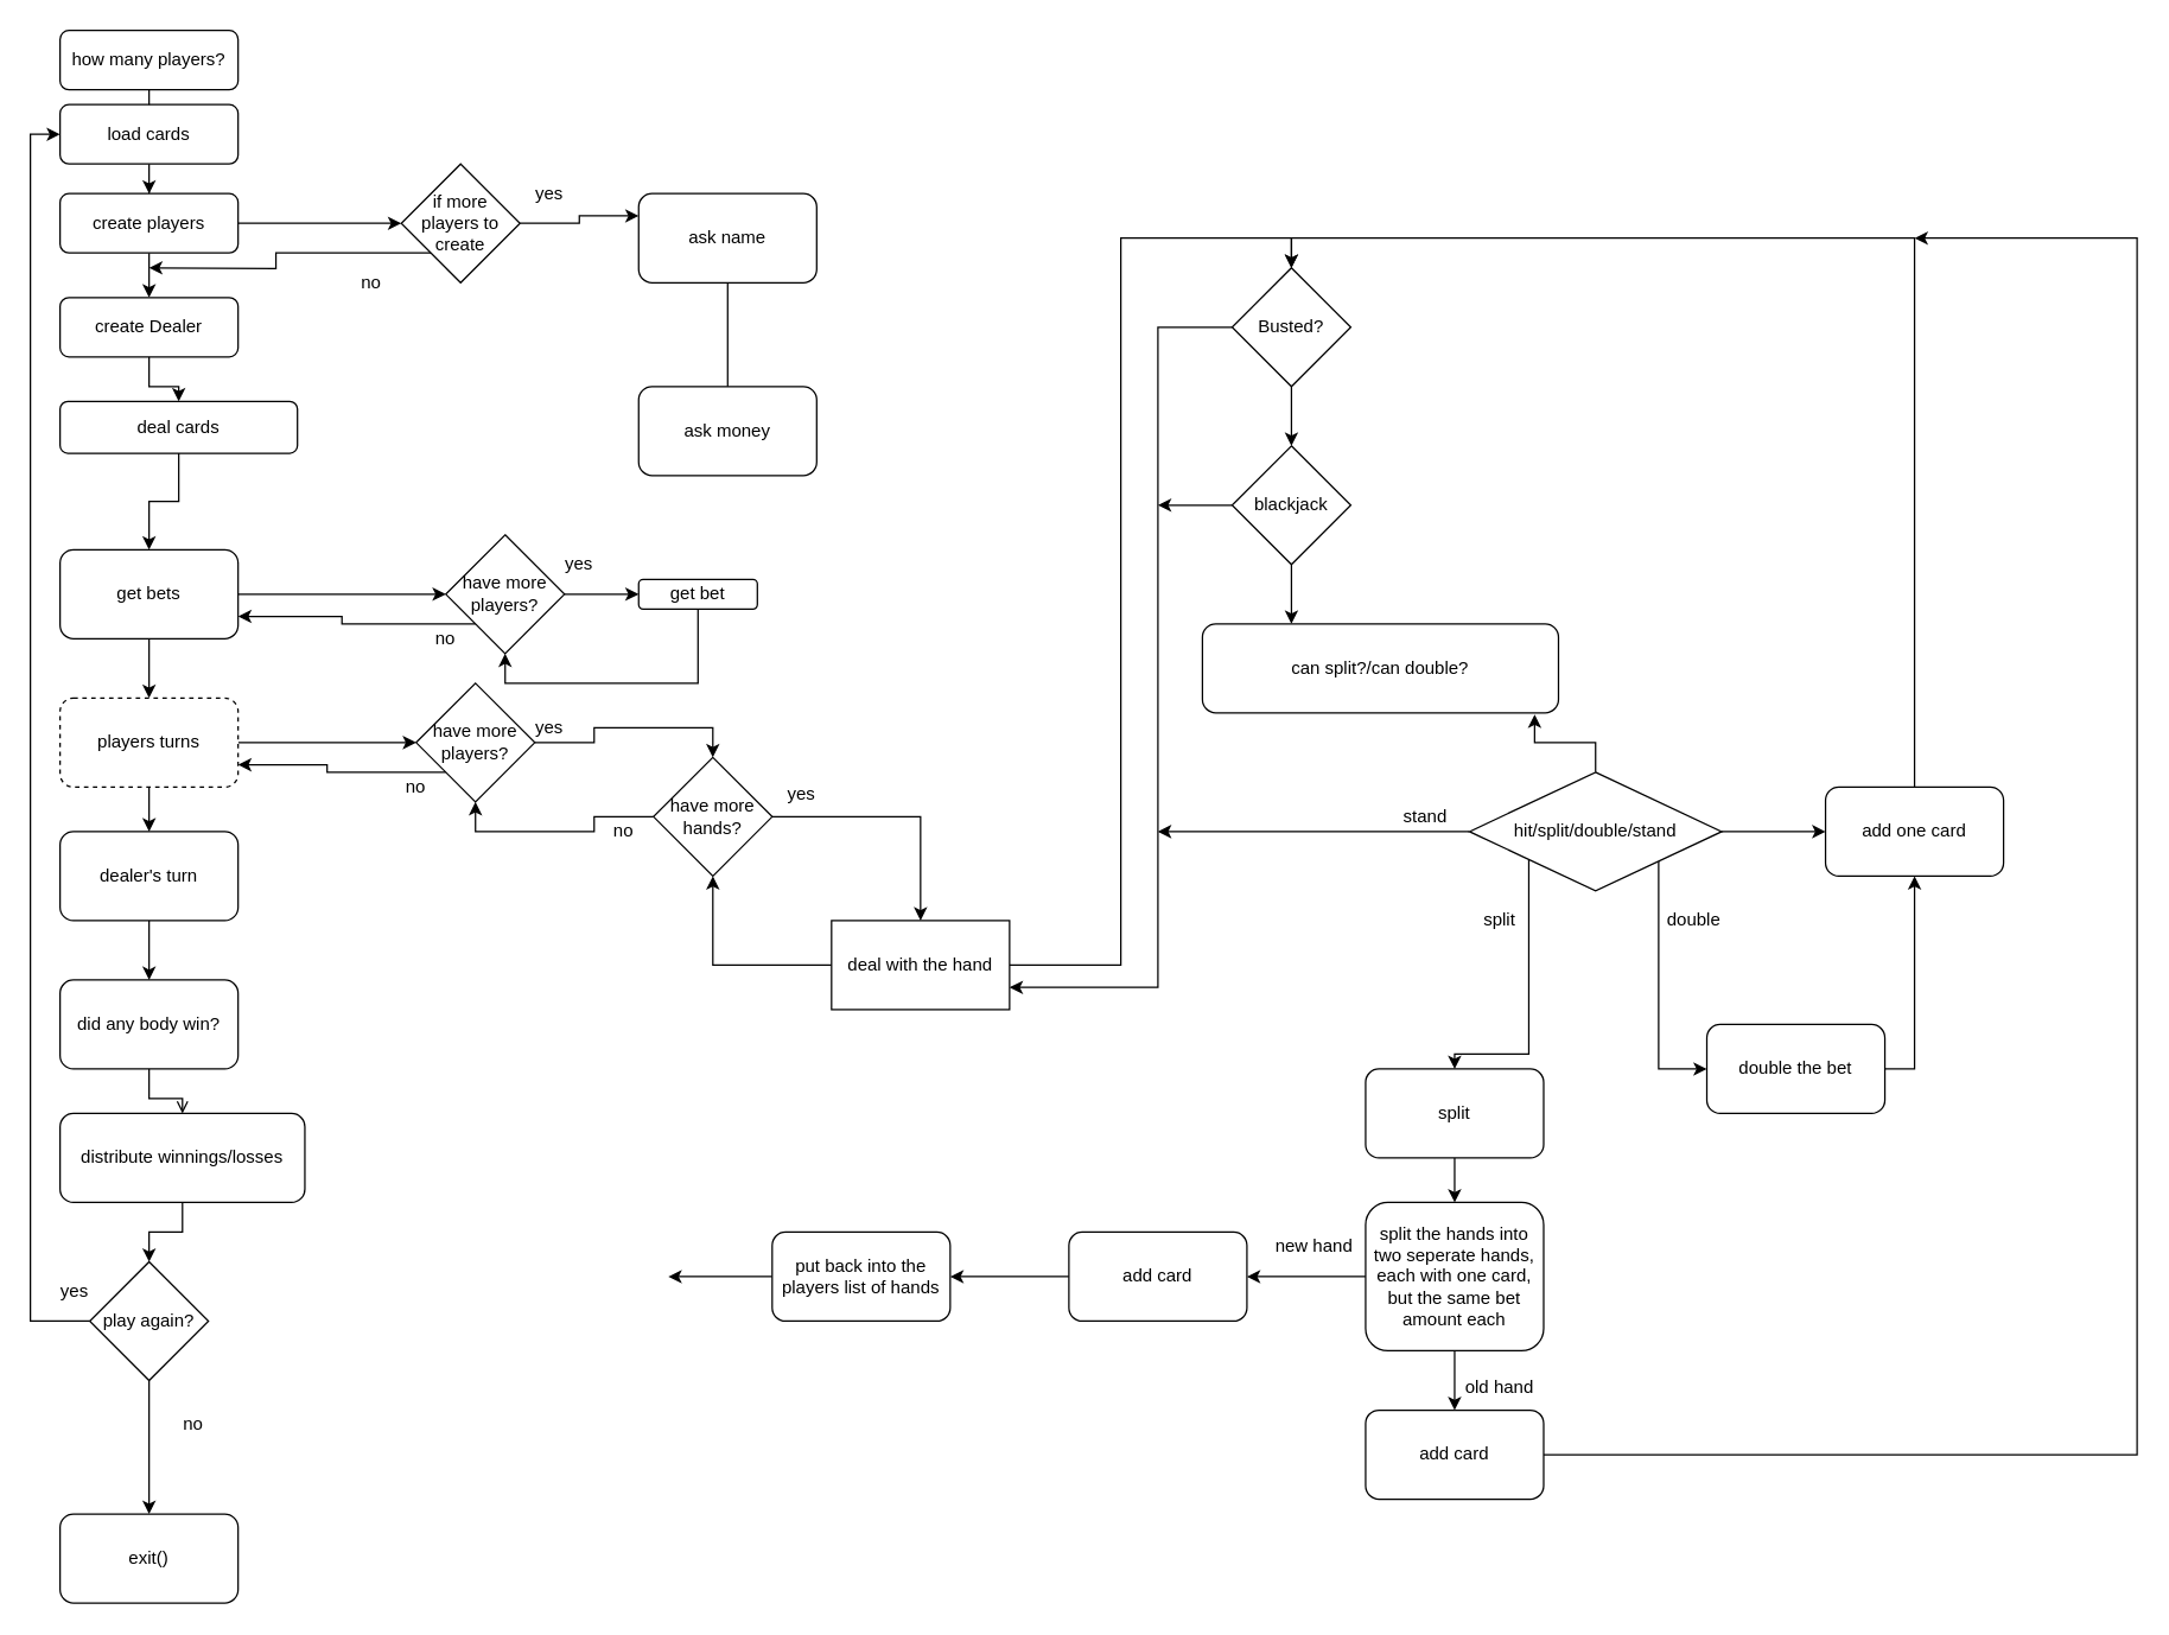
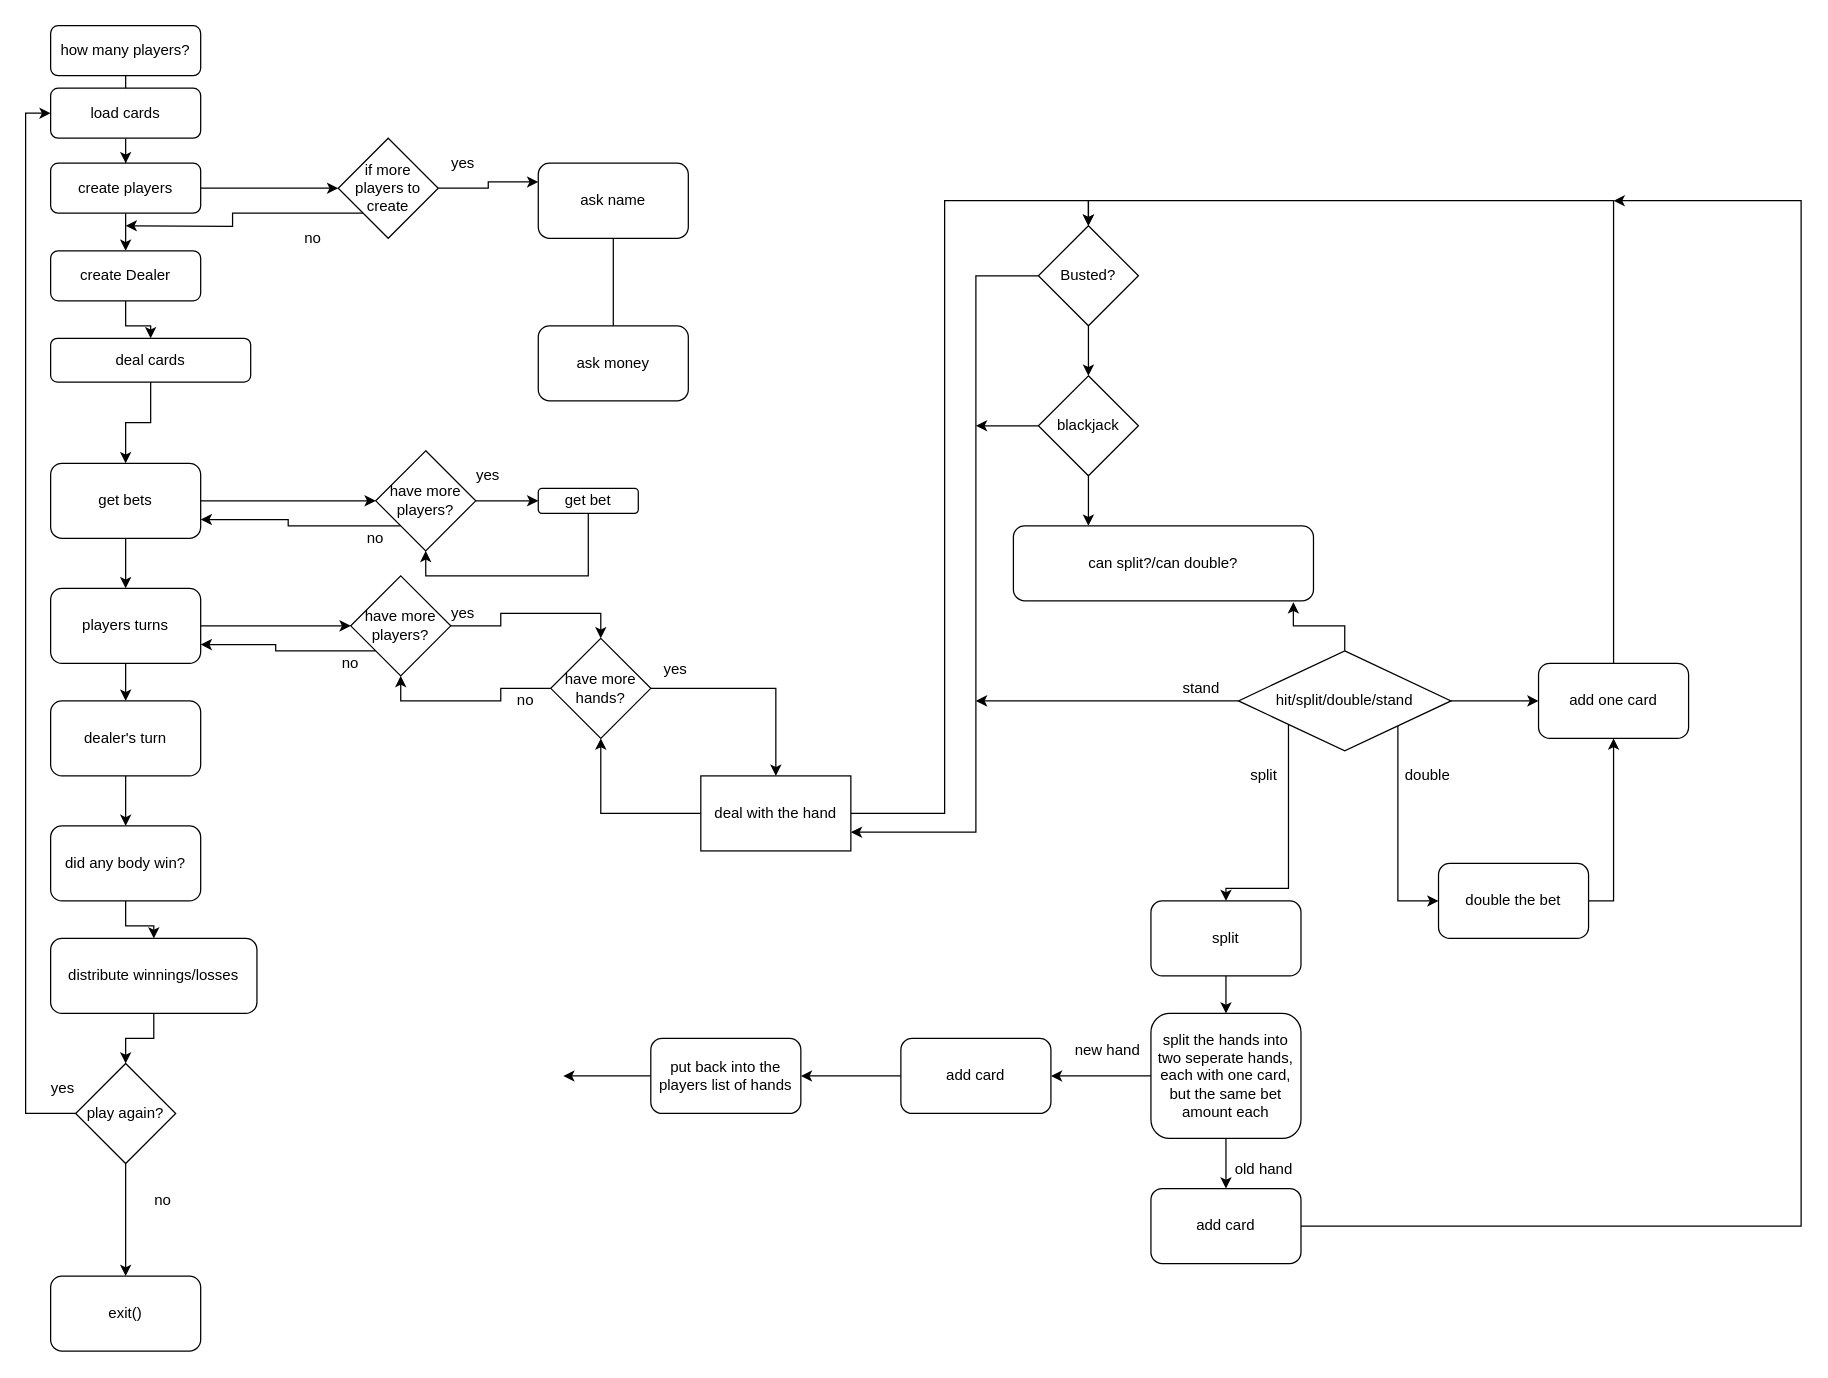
- <mxCell id="24" value="players turns" style="rounded=1;whiteSpace=wrap;html=1;dashed=1;" parent="1" vertex="1"><mxGeometry x="40" y="470" width="120" height="60" as="geometry" /></mxCell>
+ <mxCell id="24" value="players turns" style="rounded=1;whiteSpace=wrap;html=1;" parent="1" vertex="1"><mxGeometry x="40" y="470" width="120" height="60" as="geometry" /></mxCell>
- <mxCell id="29" style="edgeStyle=orthogonalEdgeStyle;rounded=0;orthogonalLoop=1;jettySize=auto;html=1;endArrow=open;" parent="1" source="30" target="32" edge="1"><mxGeometry relative="1" as="geometry" /></mxCell>
+ <mxCell id="29" style="edgeStyle=orthogonalEdgeStyle;rounded=0;orthogonalLoop=1;jettySize=auto;html=1;" parent="1" source="30" target="32" edge="1"><mxGeometry relative="1" as="geometry" /></mxCell>
